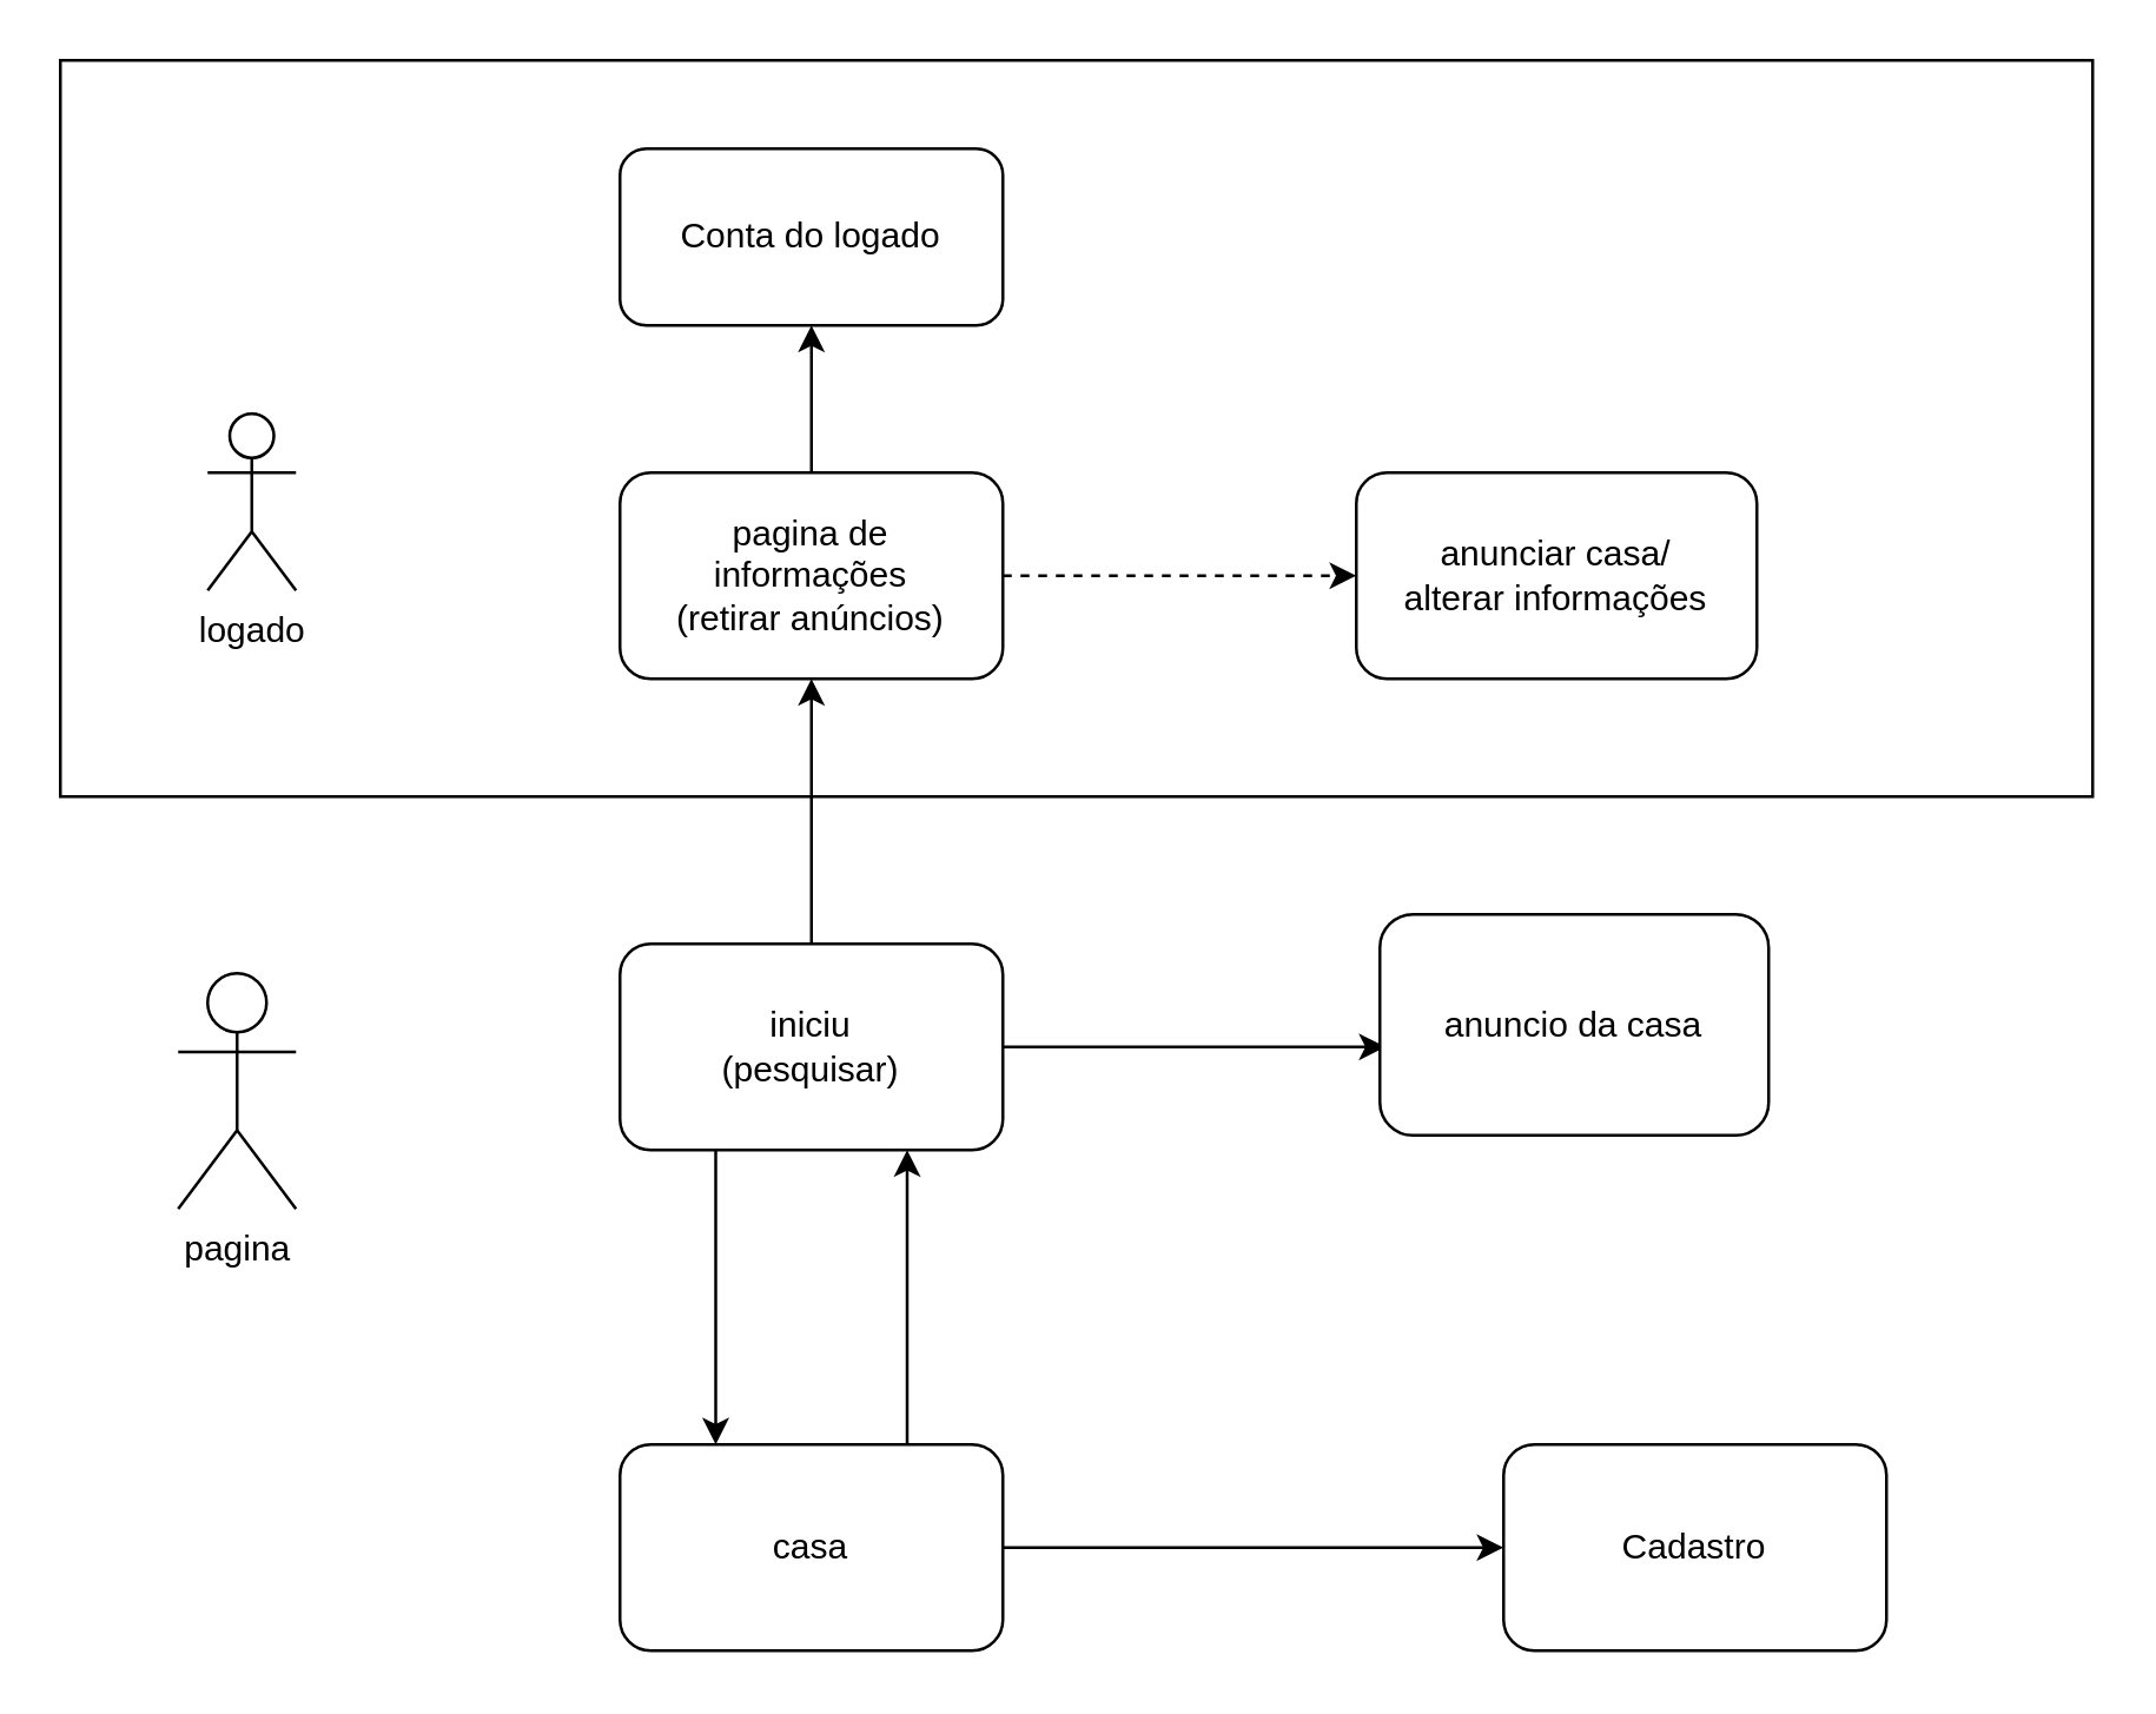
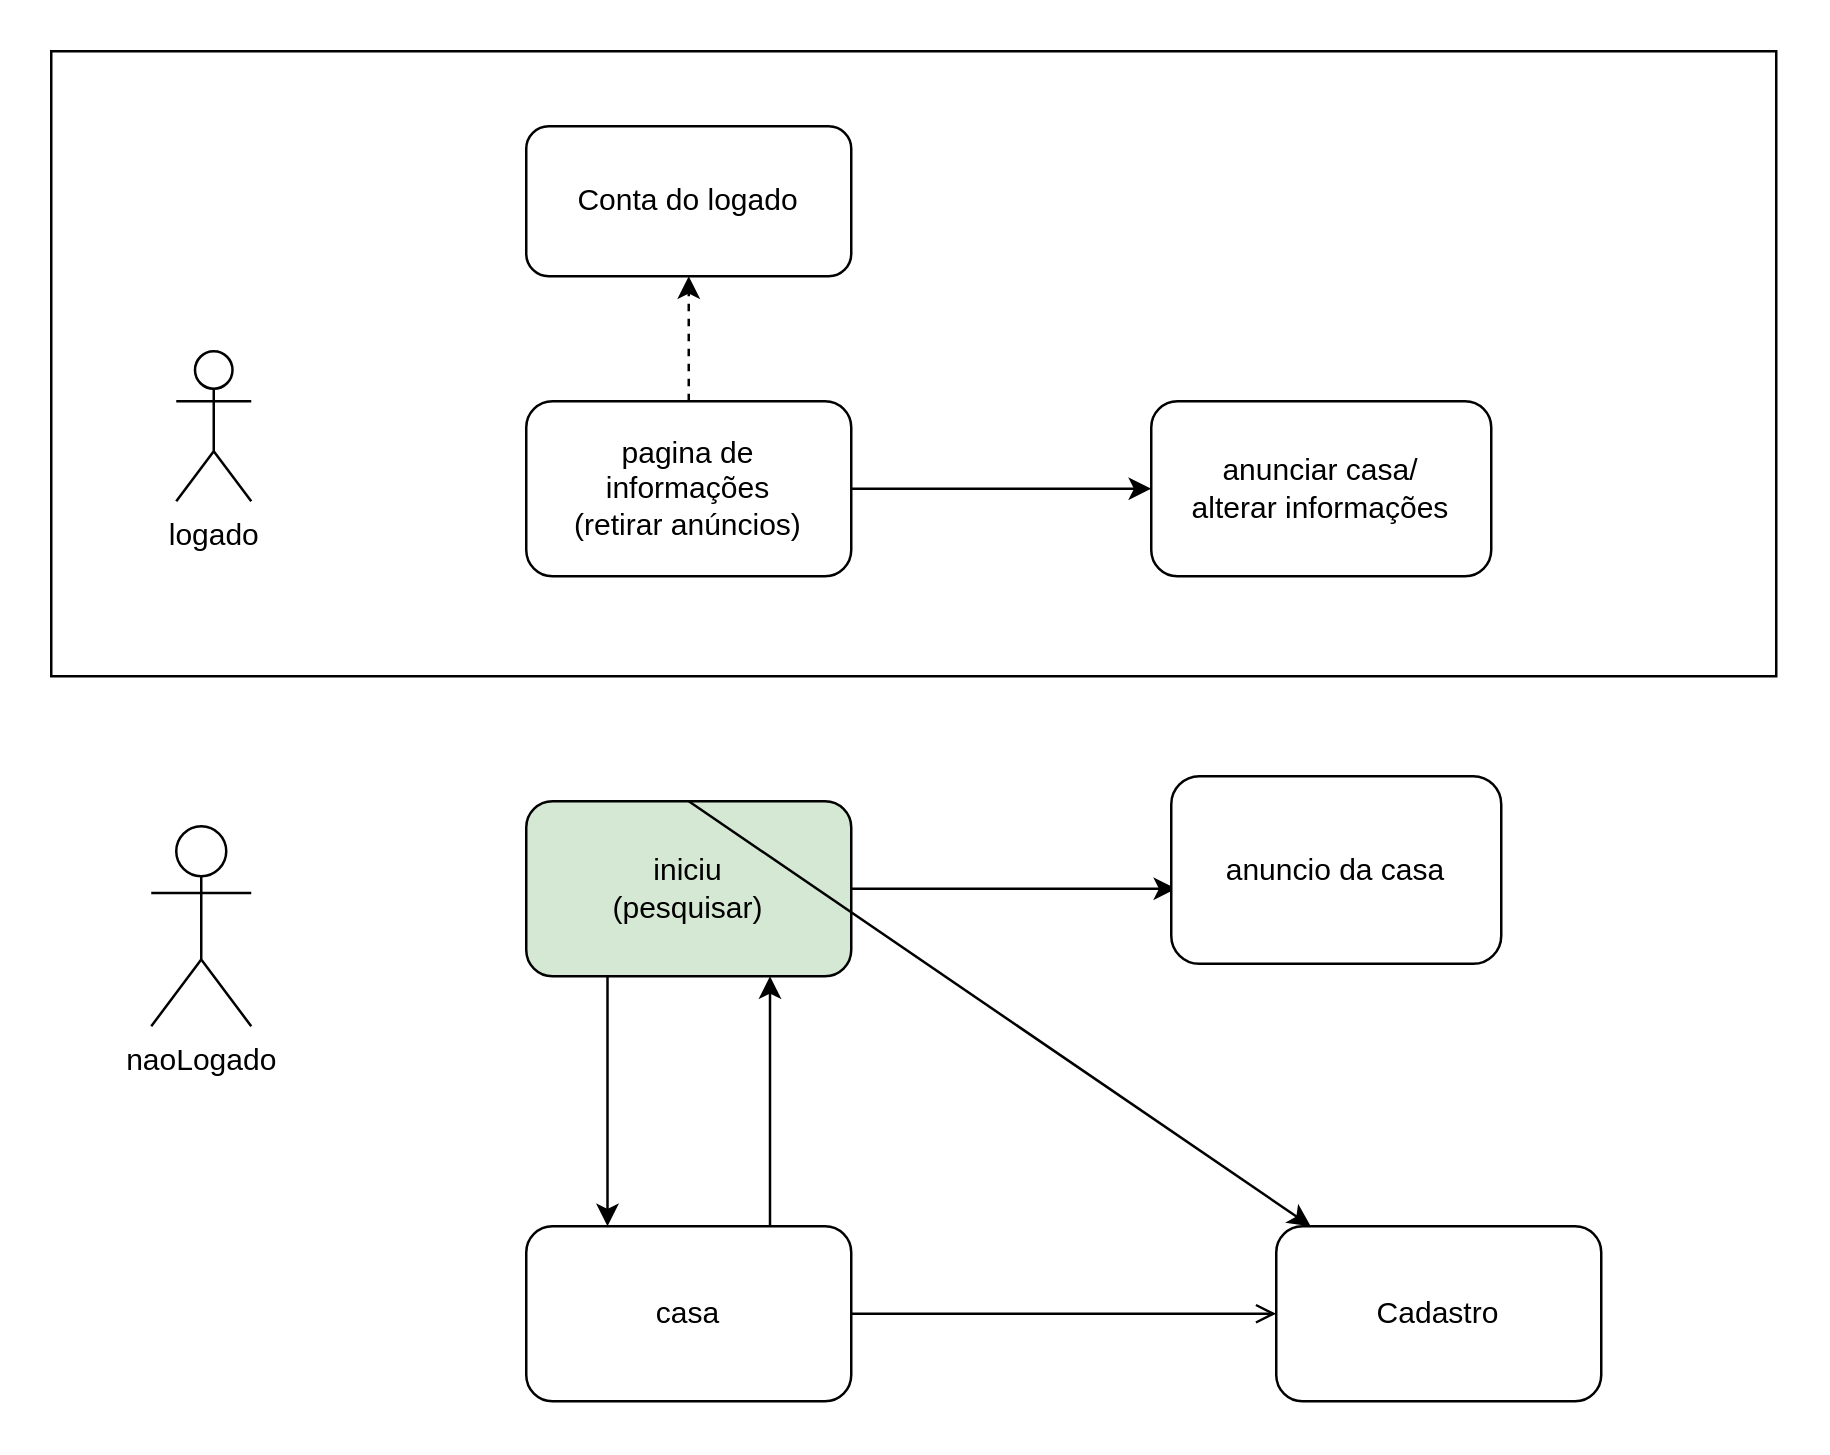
- <mxCell id="17" value="" style="endArrow=classic;html=1;rounded=0;exitX=0.5;exitY=0;exitDx=0;exitDy=0;entryX=0.5;entryY=1;entryDx=0;entryDy=0;" parent="1" source="10" target="16" edge="1"><mxGeometry width="50" height="50" relative="1" as="geometry"><mxPoint x="140" y="190" as="sourcePoint" /><mxPoint x="190" y="140" as="targetPoint" /></mxGeometry></mxCell>
+ <mxCell id="17" value="" style="endArrow=classic;html=1;rounded=0;exitX=0.5;exitY=0;exitDx=0;exitDy=0;entryX=0.5;entryY=1;entryDx=0;entryDy=0;dashed=1;" parent="1" source="10" target="16" edge="1"><mxGeometry width="50" height="50" relative="1" as="geometry"><mxPoint x="140" y="190" as="sourcePoint" /><mxPoint x="190" y="140" as="targetPoint" /></mxGeometry></mxCell>
- <mxCell id="12" value="" style="endArrow=classic;html=1;rounded=0;exitX=1;exitY=0.5;exitDx=0;exitDy=0;entryX=0;entryY=0.5;entryDx=0;entryDy=0;dashed=1;" parent="1" source="10" target="13" edge="1"><mxGeometry width="50" height="50" relative="1" as="geometry"><mxPoint x="560" y="150" as="sourcePoint" /><mxPoint x="730" y="100" as="targetPoint" /><Array as="points" /></mxGeometry></mxCell>
+ <mxCell id="12" value="" style="endArrow=classic;html=1;rounded=0;exitX=1;exitY=0.5;exitDx=0;exitDy=0;entryX=0;entryY=0.5;entryDx=0;entryDy=0;" parent="1" source="10" target="13" edge="1"><mxGeometry width="50" height="50" relative="1" as="geometry"><mxPoint x="560" y="150" as="sourcePoint" /><mxPoint x="730" y="100" as="targetPoint" /><Array as="points" /></mxGeometry></mxCell>
- <mxCell id="11" value="" style="endArrow=classic;html=1;rounded=0;exitX=0.5;exitY=0;exitDx=0;exitDy=0;entryX=0.5;entryY=1;entryDx=0;entryDy=0;" parent="1" source="4" target="10" edge="1"><mxGeometry width="50" height="50" relative="1" as="geometry"><mxPoint x="575" y="-140" as="sourcePoint" /><mxPoint x="350" y="180" as="targetPoint" /></mxGeometry></mxCell>
+ <mxCell id="11" value="" style="endArrow=classic;html=1;rounded=0;exitX=0.5;exitY=0;exitDx=0;exitDy=0;" parent="1" source="4" target="8" edge="1"><mxGeometry width="50" height="50" relative="1" as="geometry"><mxPoint x="575" y="-140" as="sourcePoint" /><mxPoint x="350" y="180" as="targetPoint" /></mxGeometry></mxCell>
- <mxCell id="4" value="iniciu&lt;br&gt;(pesquisar)" style="rounded=1;whiteSpace=wrap;html=1;" parent="1" vertex="1"><mxGeometry x="210" y="320" width="130" height="70" as="geometry" /></mxCell>
+ <mxCell id="4" value="iniciu&lt;br&gt;(pesquisar)" style="rounded=1;whiteSpace=wrap;html=1;fillColor=#d5e8d4;" parent="1" vertex="1"><mxGeometry x="210" y="320" width="130" height="70" as="geometry" /></mxCell>
- <mxCell id="3" value="pagina" style="shape=umlActor;verticalLabelPosition=bottom;verticalAlign=top;html=1;outlineConnect=0;" parent="1" vertex="1"><mxGeometry x="60" y="330" width="40" height="80" as="geometry" /></mxCell>
+ <mxCell id="3" value="naoLogado" style="shape=umlActor;verticalLabelPosition=bottom;verticalAlign=top;html=1;outlineConnect=0;" parent="1" vertex="1"><mxGeometry x="60" y="330" width="40" height="80" as="geometry" /></mxCell>
- <mxCell id="9" value="" style="endArrow=classic;html=1;rounded=0;exitX=1;exitY=0.5;exitDx=0;exitDy=0;entryX=0;entryY=0.5;entryDx=0;entryDy=0;" parent="1" source="6" target="8" edge="1"><mxGeometry width="50" height="50" relative="1" as="geometry"><mxPoint x="380" y="560" as="sourcePoint" /><mxPoint x="430" y="510" as="targetPoint" /></mxGeometry></mxCell>
+ <mxCell id="9" value="" style="endArrow=open;html=1;rounded=0;exitX=1;exitY=0.5;exitDx=0;exitDy=0;entryX=0;entryY=0.5;entryDx=0;entryDy=0;" parent="1" source="6" target="8" edge="1"><mxGeometry width="50" height="50" relative="1" as="geometry"><mxPoint x="380" y="560" as="sourcePoint" /><mxPoint x="430" y="510" as="targetPoint" /></mxGeometry></mxCell>
